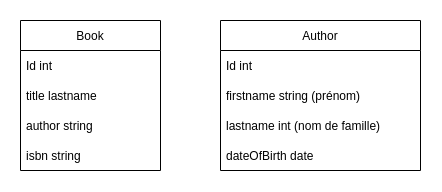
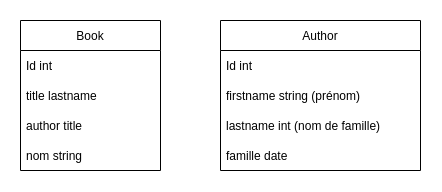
- <mxCell id="5" value="author string" style="text;strokeColor=none;fillColor=none;align=left;verticalAlign=middle;spacingLeft=4;spacingRight=4;overflow=hidden;points=[[0,0.5],[1,0.5]];portConstraint=eastwest;rotatable=0;" parent="2" vertex="1"><mxGeometry y="90" width="140" height="30" as="geometry" /></mxCell>
+ <mxCell id="5" value="author title" style="text;strokeColor=none;fillColor=none;align=left;verticalAlign=middle;spacingLeft=4;spacingRight=4;overflow=hidden;points=[[0,0.5],[1,0.5]];portConstraint=eastwest;rotatable=0;" parent="2" vertex="1"><mxGeometry y="90" width="140" height="30" as="geometry" /></mxCell>
- <mxCell id="6" value="isbn string" style="text;strokeColor=none;fillColor=none;align=left;verticalAlign=middle;spacingLeft=4;spacingRight=4;overflow=hidden;points=[[0,0.5],[1,0.5]];portConstraint=eastwest;rotatable=0;" parent="2" vertex="1"><mxGeometry y="120" width="140" height="30" as="geometry" /></mxCell>
+ <mxCell id="6" value="nom string" style="text;strokeColor=none;fillColor=none;align=left;verticalAlign=middle;spacingLeft=4;spacingRight=4;overflow=hidden;points=[[0,0.5],[1,0.5]];portConstraint=eastwest;rotatable=0;" parent="2" vertex="1"><mxGeometry y="120" width="140" height="30" as="geometry" /></mxCell>
- <mxCell id="11" value="dateOfBirth date" style="text;strokeColor=none;fillColor=none;align=left;verticalAlign=middle;spacingLeft=4;spacingRight=4;overflow=hidden;points=[[0,0.5],[1,0.5]];portConstraint=eastwest;rotatable=0;" vertex="1" parent="7"><mxGeometry y="120" width="200" height="30" as="geometry" /></mxCell>
+ <mxCell id="11" value="famille date" style="text;strokeColor=none;fillColor=none;align=left;verticalAlign=middle;spacingLeft=4;spacingRight=4;overflow=hidden;points=[[0,0.5],[1,0.5]];portConstraint=eastwest;rotatable=0;" vertex="1" parent="7"><mxGeometry y="120" width="200" height="30" as="geometry" /></mxCell>
